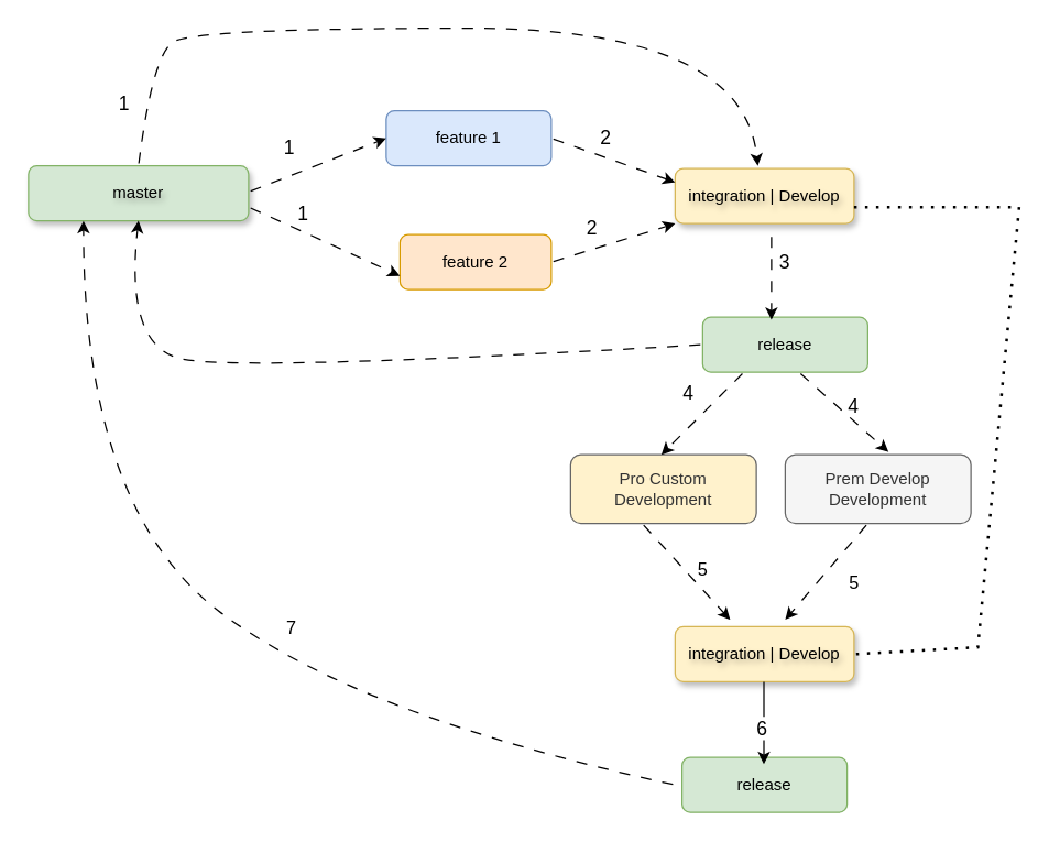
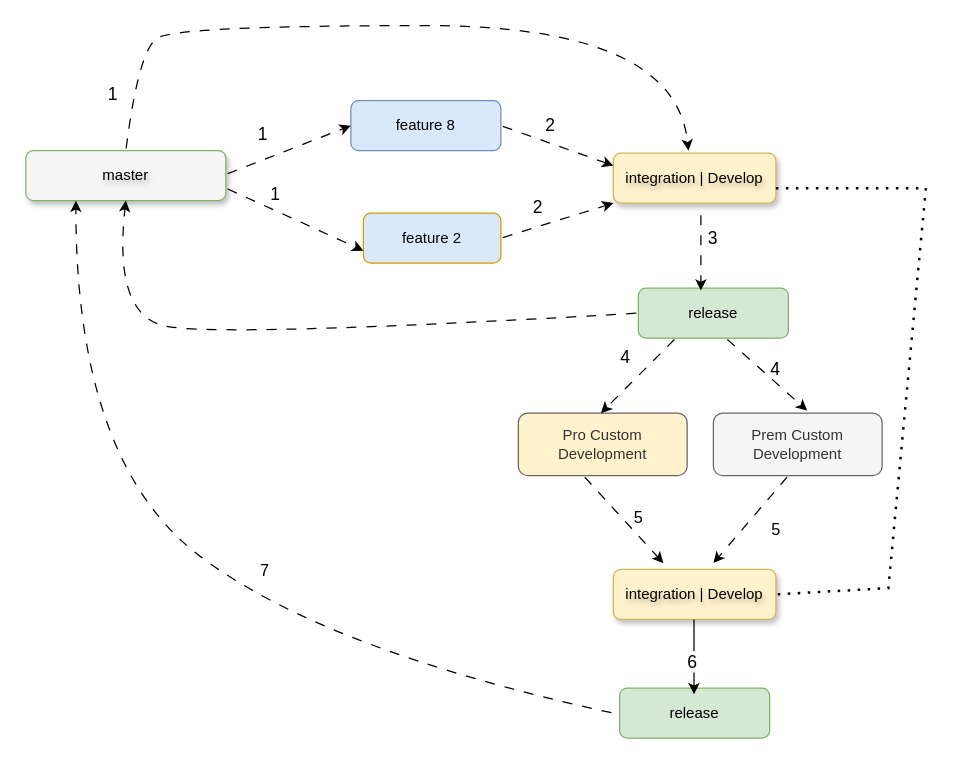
- <mxCell id="4" value="feature 1" style="rounded=1;whiteSpace=wrap;html=1;fillColor=#dae8fc;strokeColor=#6c8ebf;" vertex="1" parent="1"><mxGeometry x="280" y="80" width="120" height="40" as="geometry" /></mxCell>
+ <mxCell id="4" value="feature 8" style="rounded=1;whiteSpace=wrap;html=1;fillColor=#dae8fc;strokeColor=#6c8ebf;" vertex="1" parent="1"><mxGeometry x="280" y="80" width="120" height="40" as="geometry" /></mxCell>
- <mxCell id="3" value="master" style="rounded=1;whiteSpace=wrap;html=1;fillColor=#d5e8d4;strokeColor=#82b366;shadow=1;textShadow=1;" vertex="1" parent="1"><mxGeometry x="20" y="120" width="160" height="40" as="geometry" /></mxCell>
+ <mxCell id="3" value="master" style="rounded=1;whiteSpace=wrap;html=1;fillColor=#f5f5f5;strokeColor=#82b366;shadow=1;textShadow=1;" vertex="1" parent="1"><mxGeometry x="20" y="120" width="160" height="40" as="geometry" /></mxCell>
- <mxCell id="5" value="feature 2" style="rounded=1;whiteSpace=wrap;html=1;fillColor=#ffe6cc;strokeColor=#d79b00;" vertex="1" parent="1"><mxGeometry x="290" y="170" width="110" height="40" as="geometry" /></mxCell>
+ <mxCell id="5" value="feature 2" style="rounded=1;whiteSpace=wrap;html=1;fillColor=#dae8fc;strokeColor=#d79b00;" vertex="1" parent="1"><mxGeometry x="290" y="170" width="110" height="40" as="geometry" /></mxCell>
- <mxCell id="15" value="Prem Develop Development" style="rounded=1;whiteSpace=wrap;html=1;fillColor=#f5f5f5;fontColor=#333333;strokeColor=#666666;" vertex="1" parent="1"><mxGeometry x="570" y="330" width="135" height="50" as="geometry" /></mxCell>
+ <mxCell id="15" value="Prem Custom Development" style="rounded=1;whiteSpace=wrap;html=1;fillColor=#f5f5f5;fontColor=#333333;strokeColor=#666666;" vertex="1" parent="1"><mxGeometry x="570" y="330" width="135" height="50" as="geometry" /></mxCell>
